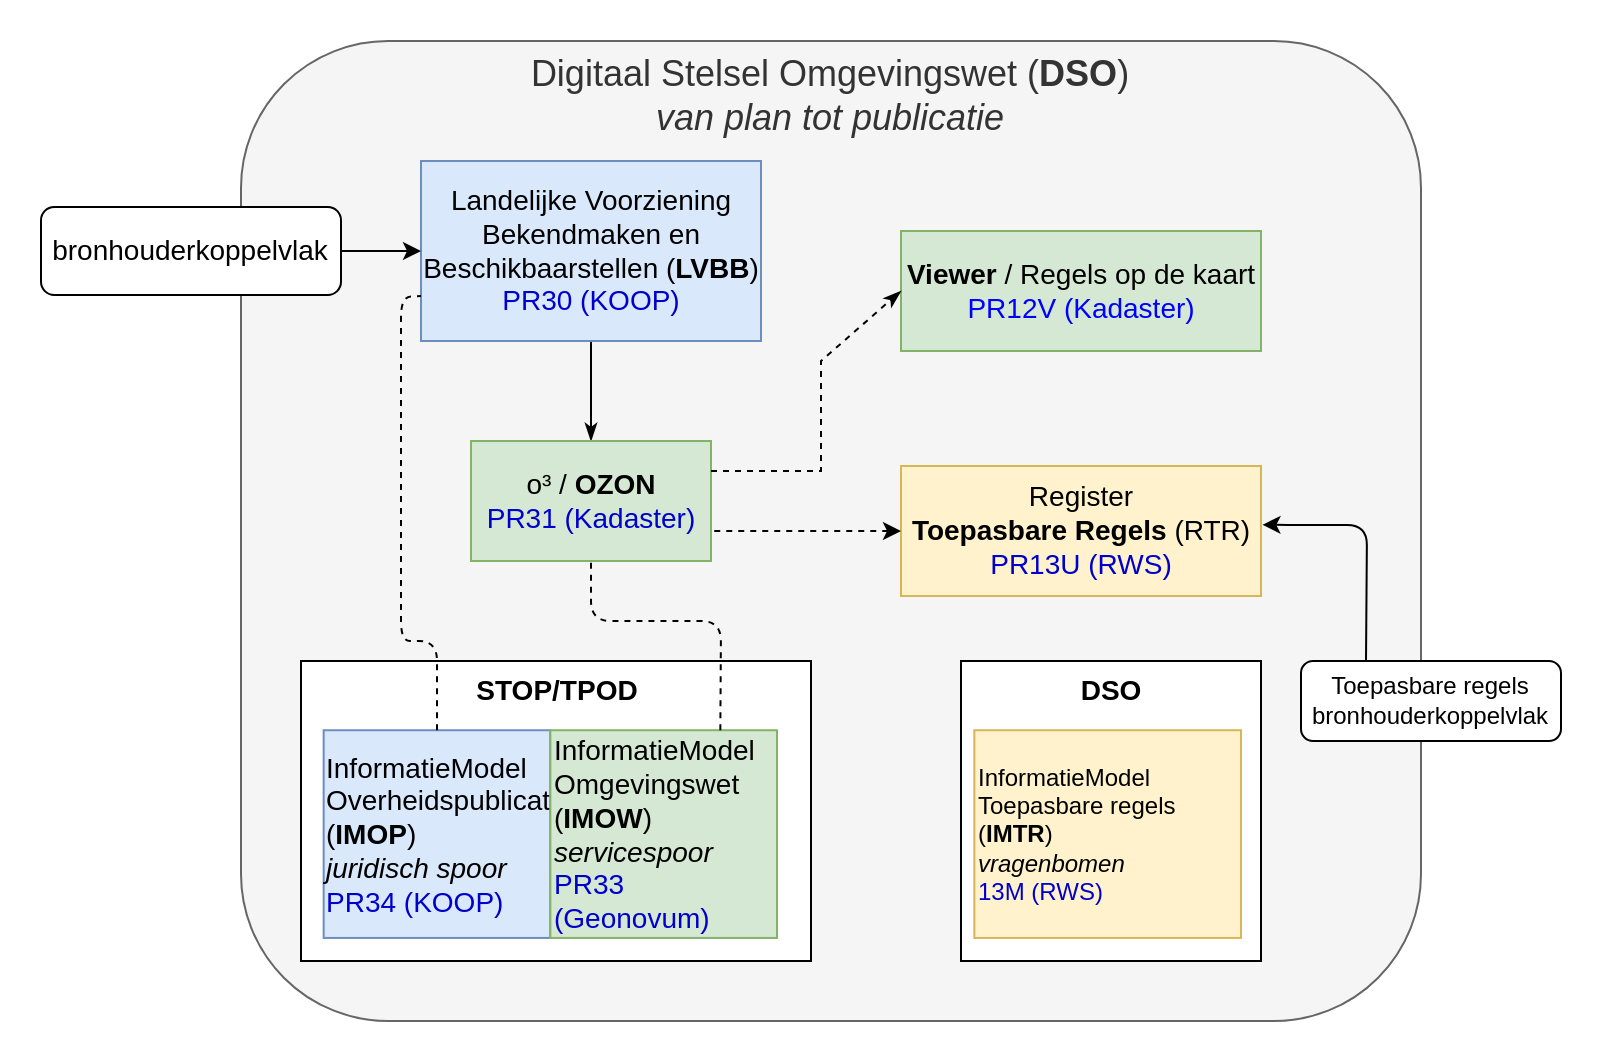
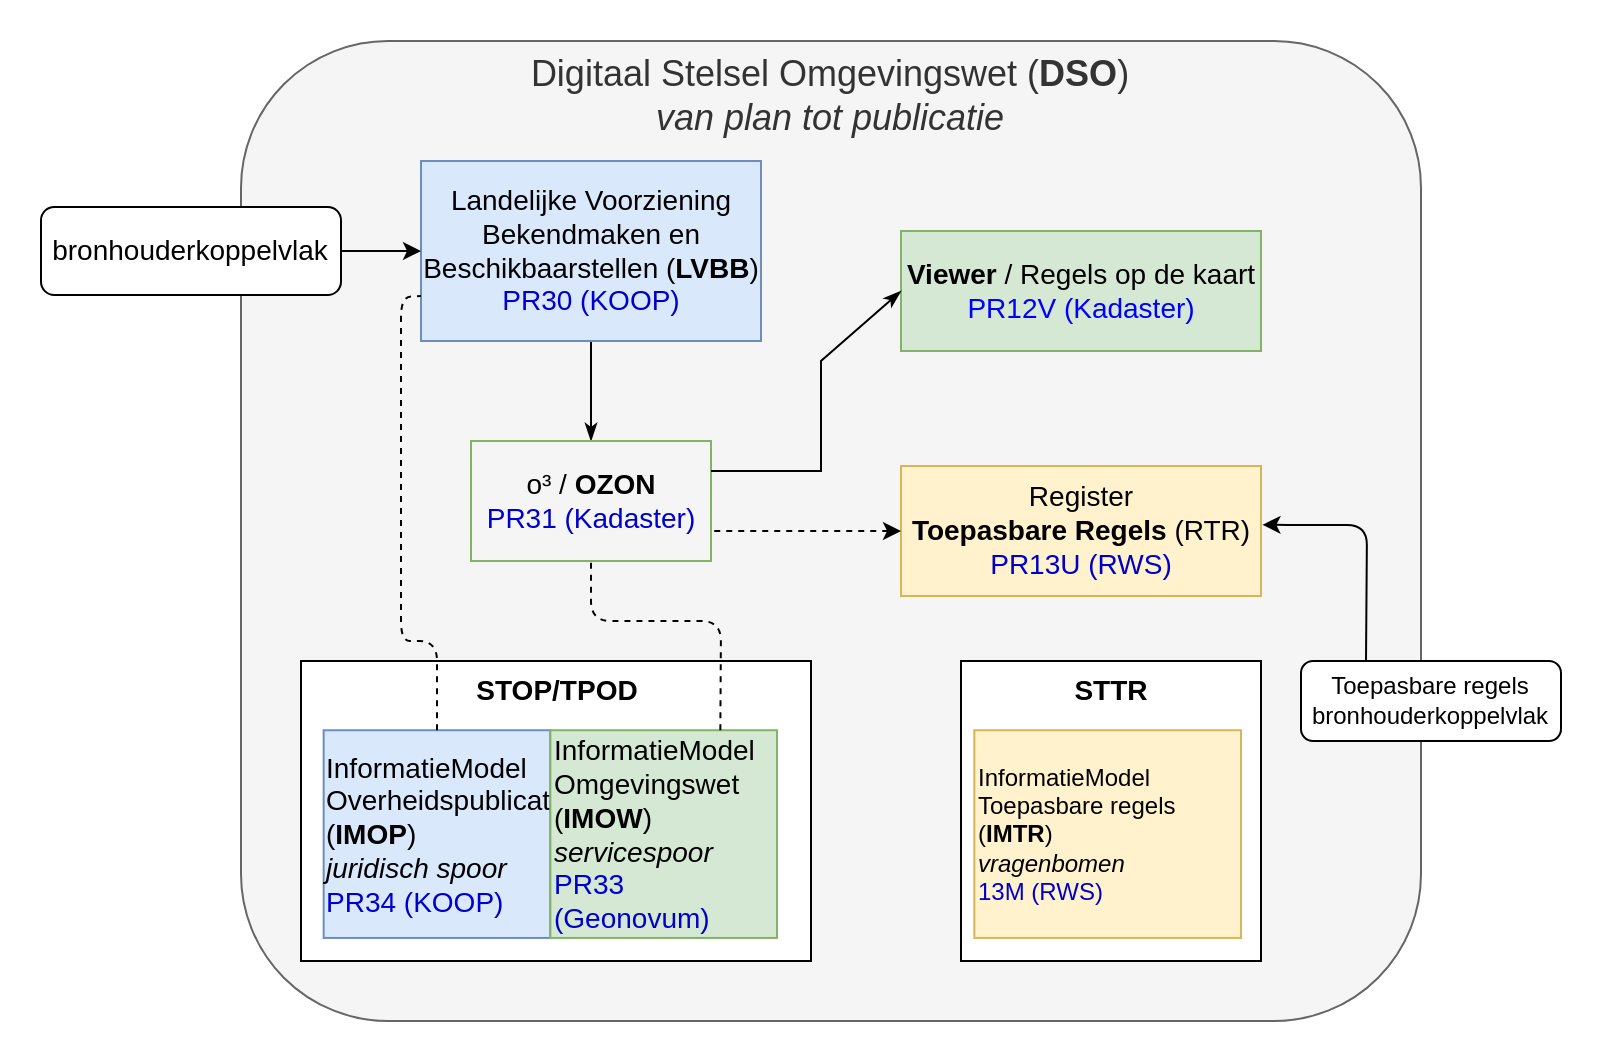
- <mxCell id="9" value="" style="endArrow=classicThin;html=1;exitX=1;exitY=0.25;exitDx=0;exitDy=0;entryX=0;entryY=0.5;entryDx=0;entryDy=0;rounded=0;endFill=1;dashed=1;" edge="1" parent="1" source="5" target="8"><mxGeometry width="50" height="50" relative="1" as="geometry"><mxPoint x="315" y="180" as="sourcePoint" /><mxPoint x="365" y="130" as="targetPoint" /><Array as="points"><mxPoint x="410" y="235" /><mxPoint x="410" y="180" /></Array></mxGeometry></mxCell>
+ <mxCell id="9" value="" style="endArrow=classicThin;html=1;exitX=1;exitY=0.25;exitDx=0;exitDy=0;entryX=0;entryY=0.5;entryDx=0;entryDy=0;rounded=0;endFill=1;" edge="1" parent="1" source="5" target="8"><mxGeometry width="50" height="50" relative="1" as="geometry"><mxPoint x="315" y="180" as="sourcePoint" /><mxPoint x="365" y="130" as="targetPoint" /><Array as="points"><mxPoint x="410" y="235" /><mxPoint x="410" y="180" /></Array></mxGeometry></mxCell>
- <mxCell id="5" value="&lt;font style=&quot;font-size: 14px&quot;&gt;o³ / &lt;b&gt;OZON&lt;/b&gt;&lt;br&gt;&lt;font color=&quot;#0000cc&quot; style=&quot;font-size: 14px&quot;&gt;PR31 (Kadaster)&lt;/font&gt;&lt;br&gt;&lt;/font&gt;" style="html=1;fillColor=#d5e8d4;strokeColor=#82b366;" vertex="1" parent="1"><mxGeometry x="235" y="220" width="120" height="60" as="geometry" /></mxCell>
+ <mxCell id="5" value="&lt;font style=&quot;font-size: 14px&quot;&gt;o³ / &lt;b&gt;OZON&lt;/b&gt;&lt;br&gt;&lt;font color=&quot;#0000cc&quot; style=&quot;font-size: 14px&quot;&gt;PR31 (Kadaster)&lt;/font&gt;&lt;br&gt;&lt;/font&gt;" style="html=1;fillColor=#f5f5f5;strokeColor=#82b366;" vertex="1" parent="1"><mxGeometry x="235" y="220" width="120" height="60" as="geometry" /></mxCell>
- <mxCell id="15" value="&lt;font style=&quot;font-size: 14px&quot;&gt;&lt;b&gt;DSO&lt;/b&gt;&lt;/font&gt;" style="html=1;align=center;verticalAlign=top;" vertex="1" parent="14"><mxGeometry width="150" height="150" as="geometry" /></mxCell>
+ <mxCell id="15" value="&lt;font style=&quot;font-size: 14px&quot;&gt;&lt;b&gt;STTR&lt;/b&gt;&lt;/font&gt;" style="html=1;align=center;verticalAlign=top;" vertex="1" parent="14"><mxGeometry width="150" height="150" as="geometry" /></mxCell>
